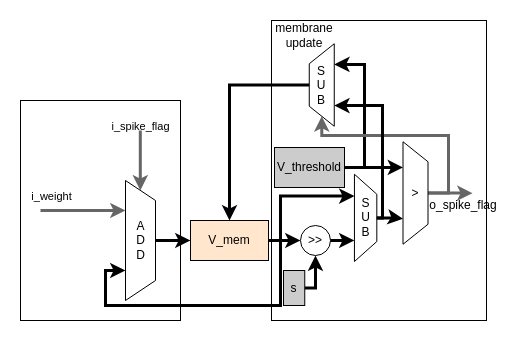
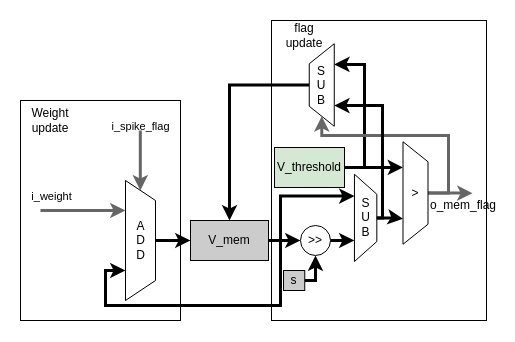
- <mxCell id="31" value="membrane update" style="text;html=1;align=center;verticalAlign=middle;whiteSpace=wrap;rounded=0;" vertex="1" parent="1"><mxGeometry x="274" y="20" width="60" height="30" as="geometry" /></mxCell>
+ <mxCell id="31" value="flag update" style="text;html=1;align=center;verticalAlign=middle;whiteSpace=wrap;rounded=0;" vertex="1" parent="1"><mxGeometry x="274" y="20" width="60" height="30" as="geometry" /></mxCell>
+ <mxCell id="30" value="Weight update" style="text;html=1;align=center;verticalAlign=middle;whiteSpace=wrap;rounded=0;" vertex="1" parent="1"><mxGeometry x="20" y="105" width="60" height="30" as="geometry" /></mxCell>
- <mxCell id="21" value="V_threshold" style="rounded=0;whiteSpace=wrap;html=1;fillColor=#CCCCCC;" vertex="1" parent="1"><mxGeometry x="274" y="147" width="70" height="40" as="geometry" /></mxCell>
+ <mxCell id="21" value="V_threshold" style="rounded=0;whiteSpace=wrap;html=1;fillColor=#d5e8d4;" vertex="1" parent="1"><mxGeometry x="274" y="147" width="70" height="40" as="geometry" /></mxCell>
- <mxCell id="29" value="o_spike_flag" style="text;html=1;align=center;verticalAlign=middle;whiteSpace=wrap;rounded=0;" vertex="1" parent="1"><mxGeometry x="433" y="190" width="60" height="30" as="geometry" /></mxCell>
+ <mxCell id="29" value="o_mem_flag" style="text;html=1;align=center;verticalAlign=middle;whiteSpace=wrap;rounded=0;" vertex="1" parent="1"><mxGeometry x="433" y="190" width="60" height="30" as="geometry" /></mxCell>
- <mxCell id="12" value="V_mem" style="rounded=0;whiteSpace=wrap;html=1;fillColor=#ffe6cc;" vertex="1" parent="1"><mxGeometry x="190" y="220" width="78" height="40" as="geometry" /></mxCell>
+ <mxCell id="12" value="V_mem" style="rounded=0;whiteSpace=wrap;html=1;fillColor=#CCCCCC;" vertex="1" parent="1"><mxGeometry x="190" y="220" width="78" height="40" as="geometry" /></mxCell>
- <mxCell id="18" value="s" style="rounded=0;whiteSpace=wrap;html=1;fillColor=#CCCCCC;" vertex="1" parent="1"><mxGeometry x="283" y="270" width="21.25" height="35" as="geometry" /></mxCell>
+ <mxCell id="18" value="s" style="rounded=0;whiteSpace=wrap;html=1;fillColor=#CCCCCC;" vertex="1" parent="1"><mxGeometry x="283" y="270" width="21.25" height="20" as="geometry" /></mxCell>
